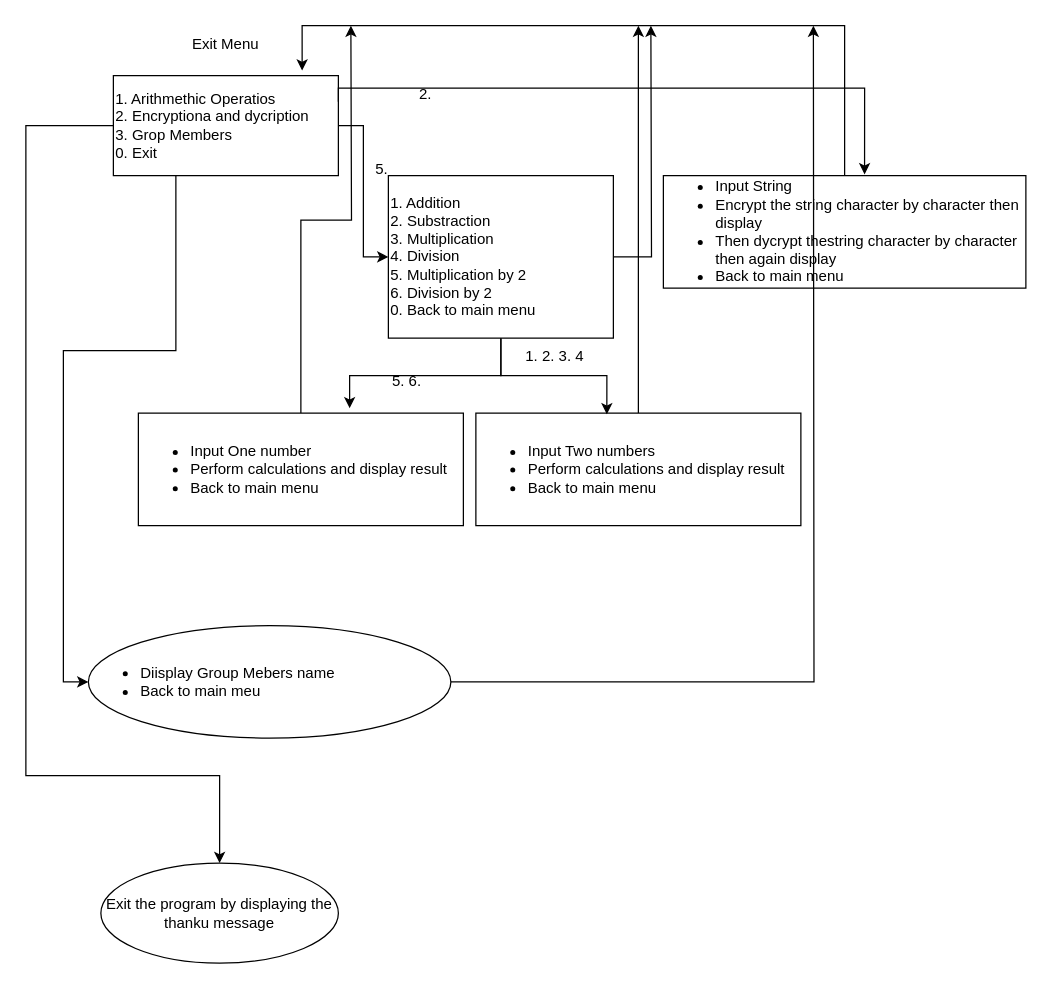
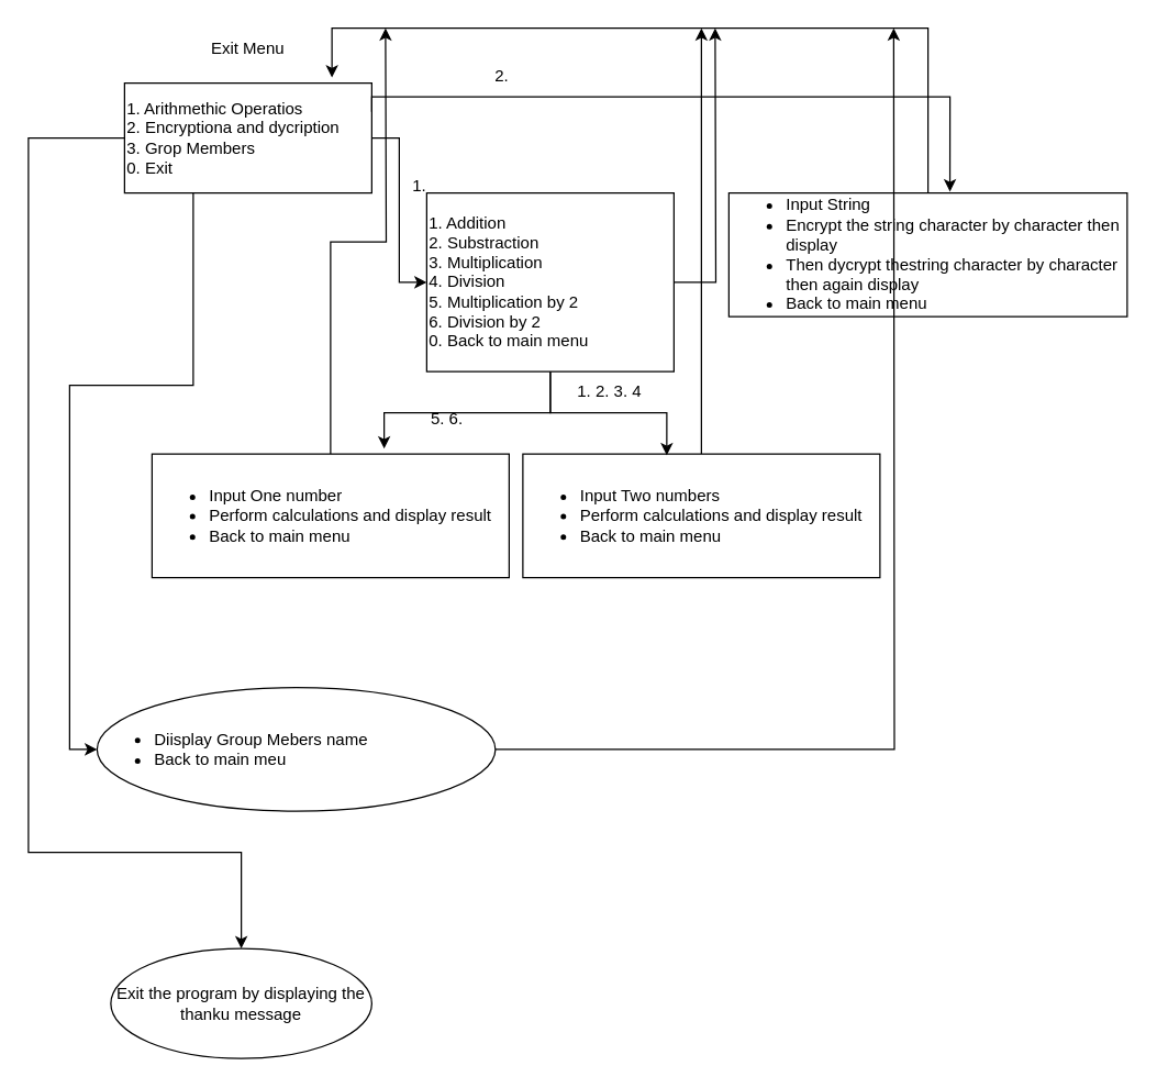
- <mxCell id="12" value="2." style="text;strokeColor=none;align=center;fillColor=none;html=1;verticalAlign=middle;whiteSpace=wrap;rounded=0;" vertex="1" parent="1"><mxGeometry x="295" y="60" width="90" height="30" as="geometry" /></mxCell>
+ <mxCell id="12" value="2." style="text;strokeColor=none;align=center;fillColor=none;html=1;verticalAlign=middle;whiteSpace=wrap;rounded=0;" vertex="1" parent="1"><mxGeometry x="320" y="40" width="90" height="30" as="geometry" /></mxCell>
- <mxCell id="9" value="5." style="text;strokeColor=none;align=center;fillColor=none;html=1;verticalAlign=middle;whiteSpace=wrap;rounded=0;" vertex="1" parent="1"><mxGeometry x="260" y="120" width="90" height="30" as="geometry" /></mxCell>
+ <mxCell id="9" value="1." style="text;strokeColor=none;align=center;fillColor=none;html=1;verticalAlign=middle;whiteSpace=wrap;rounded=0;" vertex="1" parent="1"><mxGeometry x="260" y="120" width="90" height="30" as="geometry" /></mxCell>
